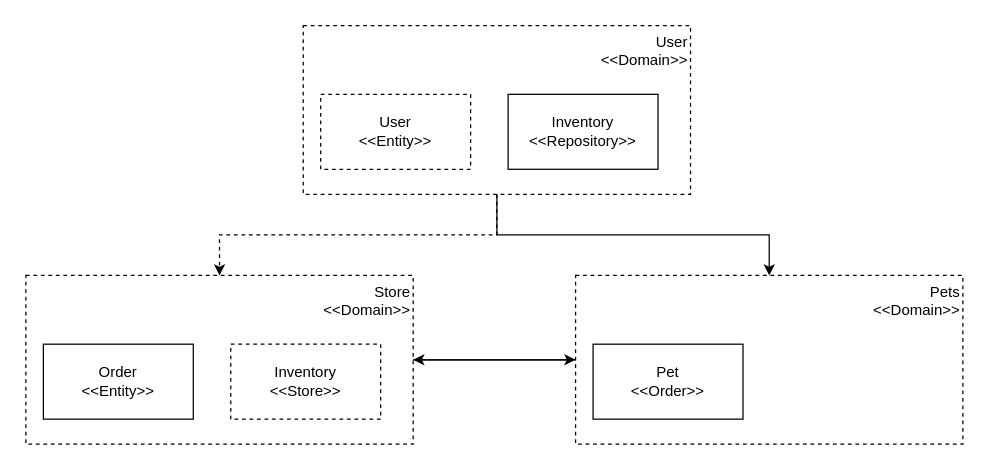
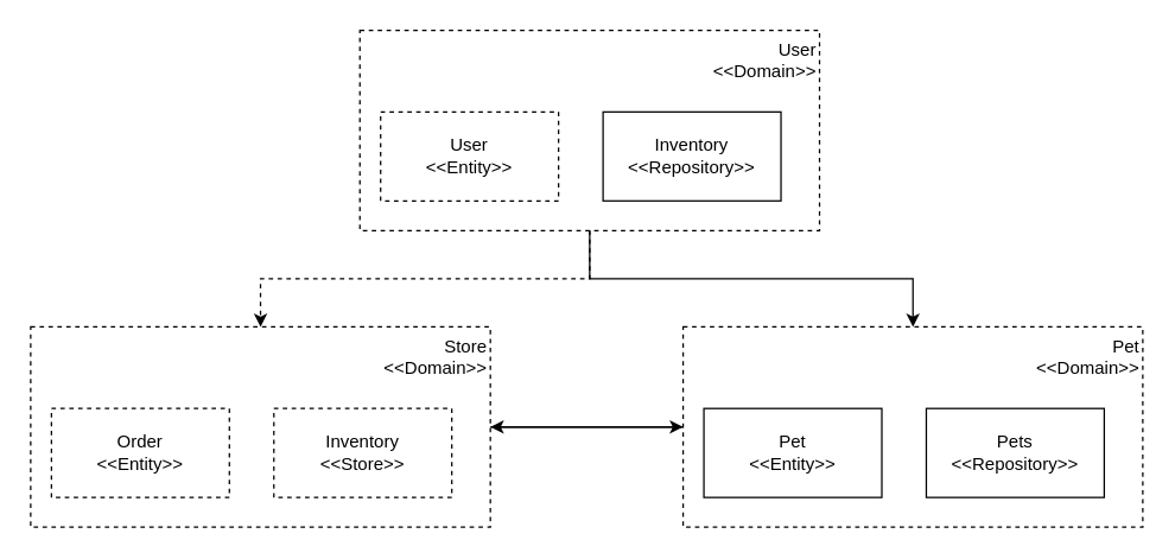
- <mxCell id="11" value="Pets&lt;br&gt;&amp;lt;&amp;lt;Domain&amp;gt;&amp;gt;" style="rounded=0;whiteSpace=wrap;html=1;dashed=1;align=right;verticalAlign=top;fillColor=none;" vertex="1" parent="10"><mxGeometry width="310" height="135" as="geometry" /></mxCell>
+ <mxCell id="11" value="Pet&lt;br&gt;&amp;lt;&amp;lt;Domain&amp;gt;&amp;gt;" style="rounded=0;whiteSpace=wrap;html=1;dashed=1;align=right;verticalAlign=top;fillColor=none;" vertex="1" parent="10"><mxGeometry width="310" height="135" as="geometry" /></mxCell>
- <mxCell id="8" value="Order&lt;br&gt;&amp;lt;&amp;lt;Entity&amp;gt;&amp;gt;" style="rounded=0;whiteSpace=wrap;html=1;" vertex="1" parent="6"><mxGeometry x="14" y="55" width="120" height="60" as="geometry" /></mxCell>
+ <mxCell id="8" value="Order&lt;br&gt;&amp;lt;&amp;lt;Entity&amp;gt;&amp;gt;" style="rounded=0;whiteSpace=wrap;html=1;dashed=1;" vertex="1" parent="6"><mxGeometry x="14" y="55" width="120" height="60" as="geometry" /></mxCell>
- <mxCell id="12" value="Pet&lt;br&gt;&amp;lt;&amp;lt;Order&amp;gt;&amp;gt;" style="rounded=0;whiteSpace=wrap;html=1;" vertex="1" parent="10"><mxGeometry x="14" y="55" width="120" height="60" as="geometry" /></mxCell>
+ <mxCell id="12" value="Pet&lt;br&gt;&amp;lt;&amp;lt;Entity&amp;gt;&amp;gt;" style="rounded=0;whiteSpace=wrap;html=1;" vertex="1" parent="10"><mxGeometry x="14" y="55" width="120" height="60" as="geometry" /></mxCell>
+ <mxCell id="13" value="Pets&lt;br&gt;&amp;lt;&amp;lt;Repository&amp;gt;&amp;gt;" style="rounded=0;whiteSpace=wrap;html=1;" vertex="1" parent="10"><mxGeometry x="164" y="55" width="120" height="60" as="geometry" /></mxCell>
